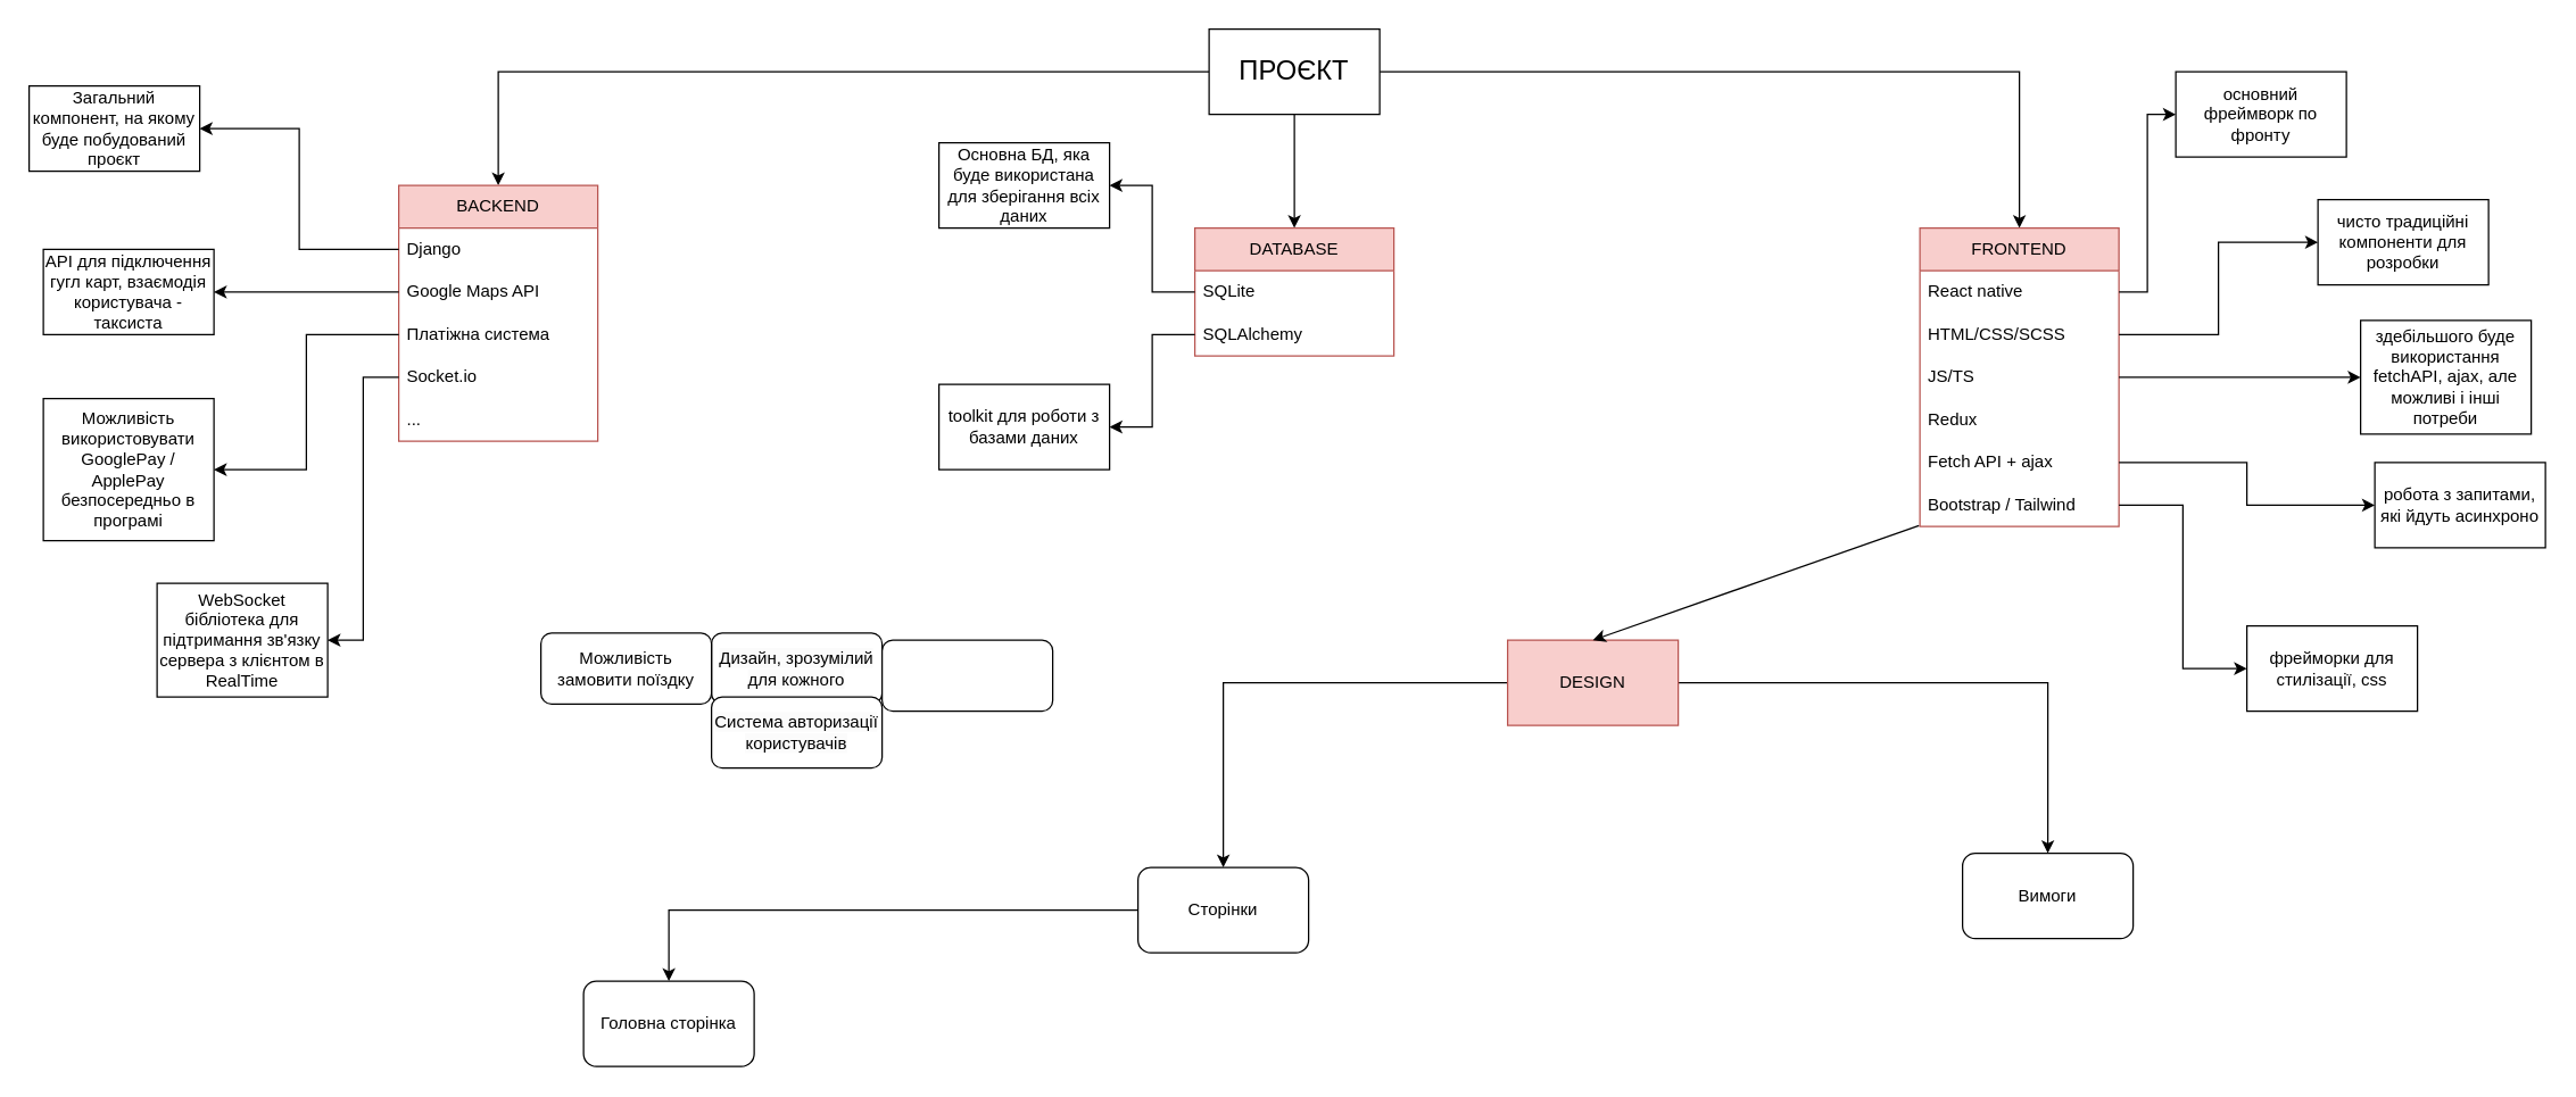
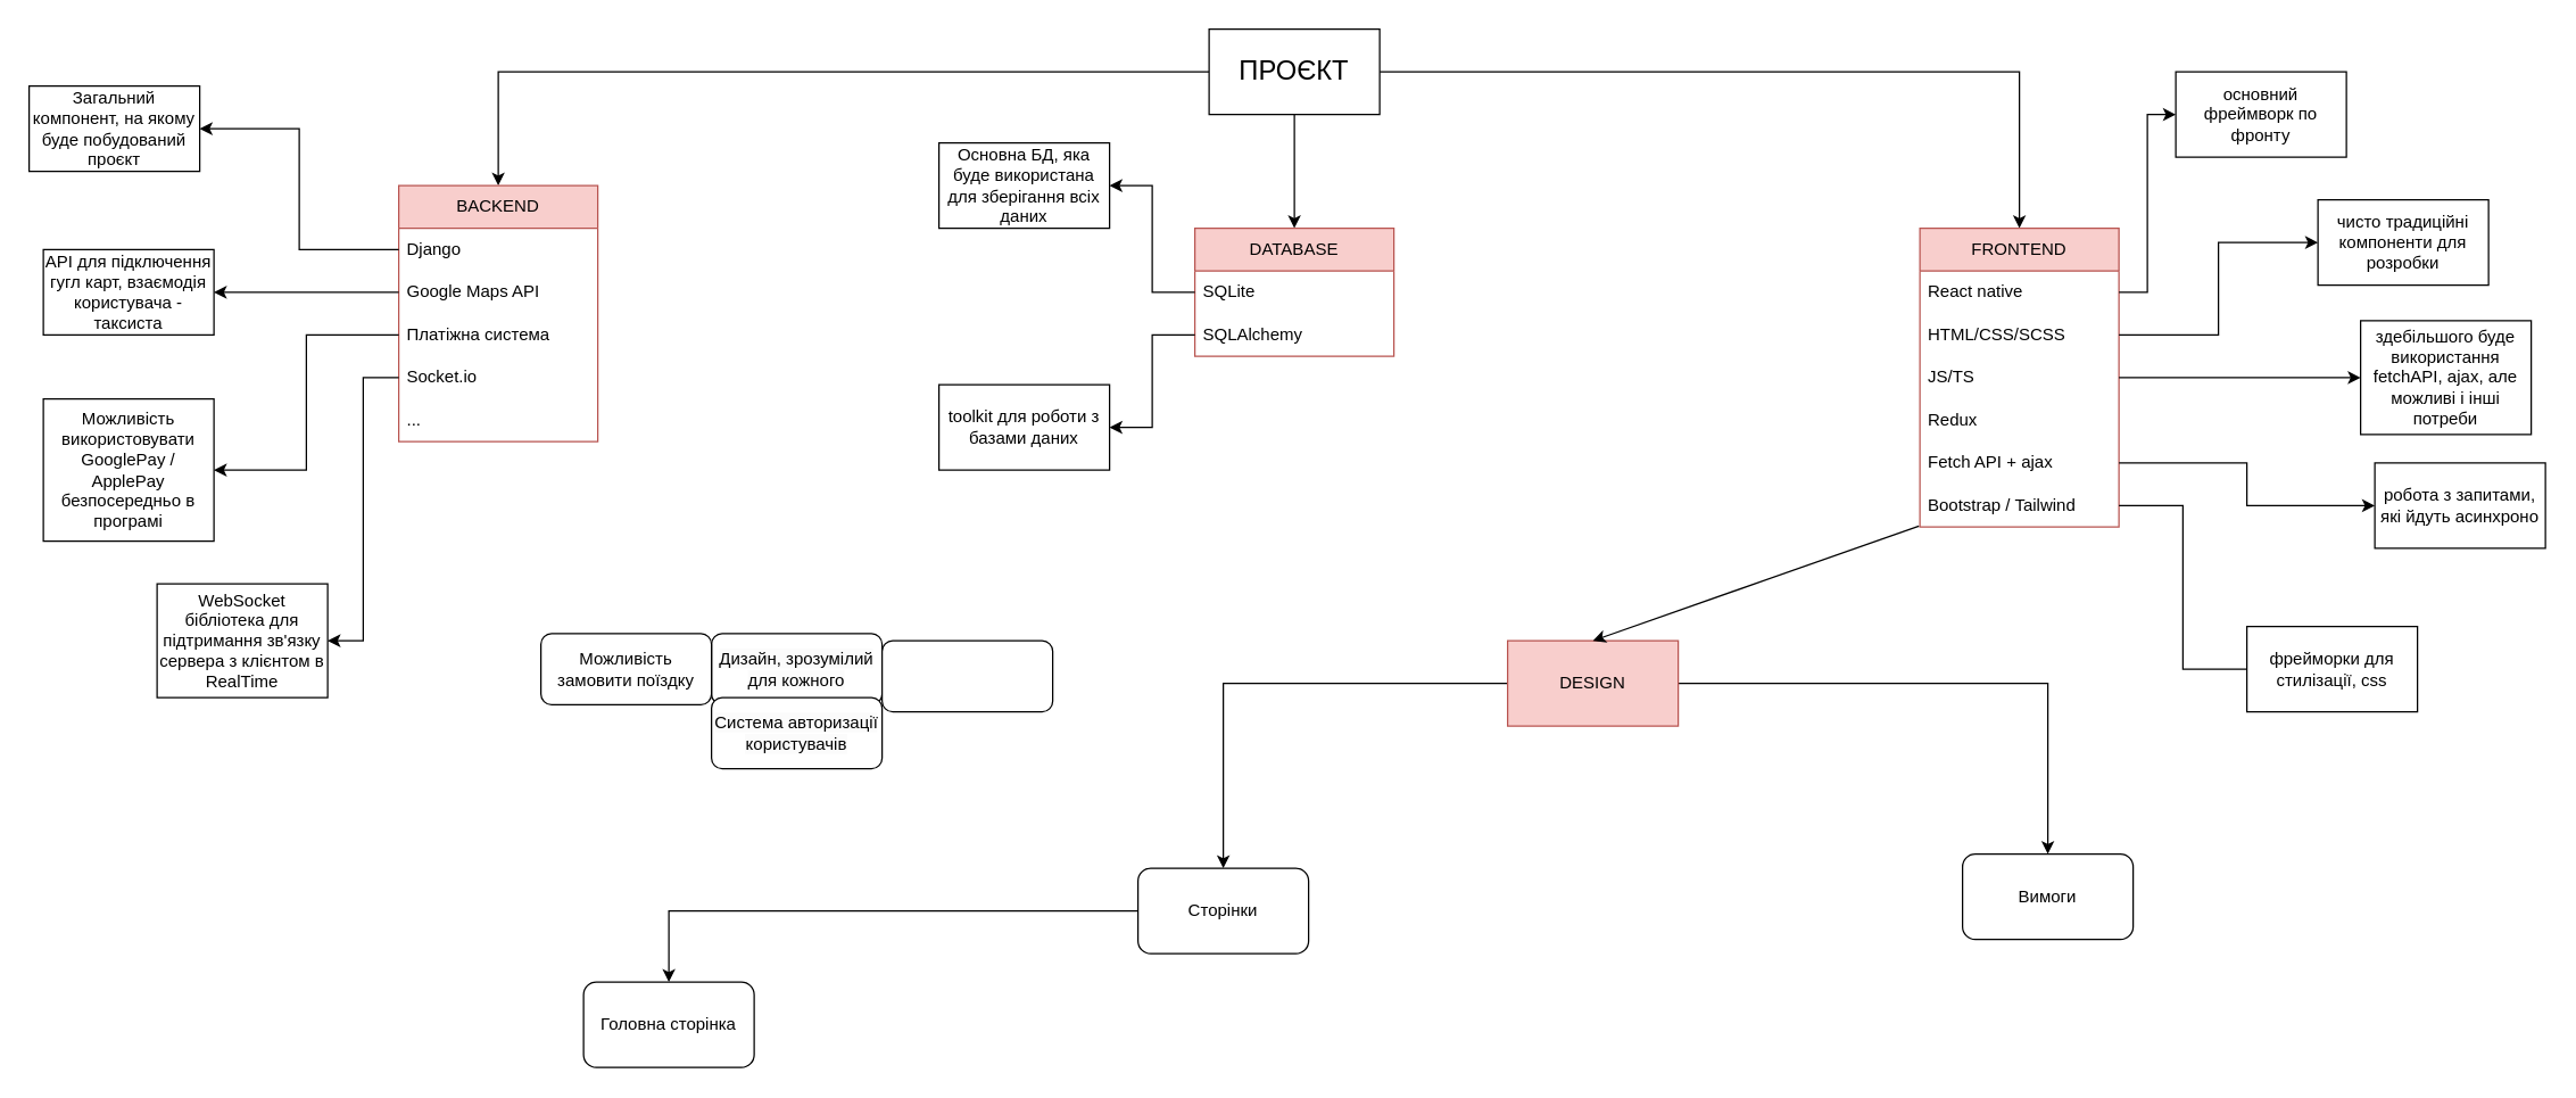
- <mxCell id="46" style="edgeStyle=orthogonalEdgeStyle;rounded=0;orthogonalLoop=1;jettySize=auto;html=1;entryX=0;entryY=0.5;entryDx=0;entryDy=0;exitX=1;exitY=0.5;exitDx=0;exitDy=0;" edge="1" parent="1" target="45" source="24"><mxGeometry relative="1" as="geometry"><mxPoint x="1500" y="380" as="sourcePoint" /><mxPoint x="1520" y="380" as="targetPoint" /></mxGeometry></mxCell>
+ <mxCell id="46" style="edgeStyle=orthogonalEdgeStyle;rounded=0;orthogonalLoop=1;jettySize=auto;html=1;entryX=0;entryY=0.5;entryDx=0;entryDy=0;exitX=1;exitY=0.5;exitDx=0;exitDy=0;endArrow=none;" edge="1" parent="1" target="45" source="24"><mxGeometry relative="1" as="geometry"><mxPoint x="1500" y="380" as="sourcePoint" /><mxPoint x="1520" y="380" as="targetPoint" /></mxGeometry></mxCell>
